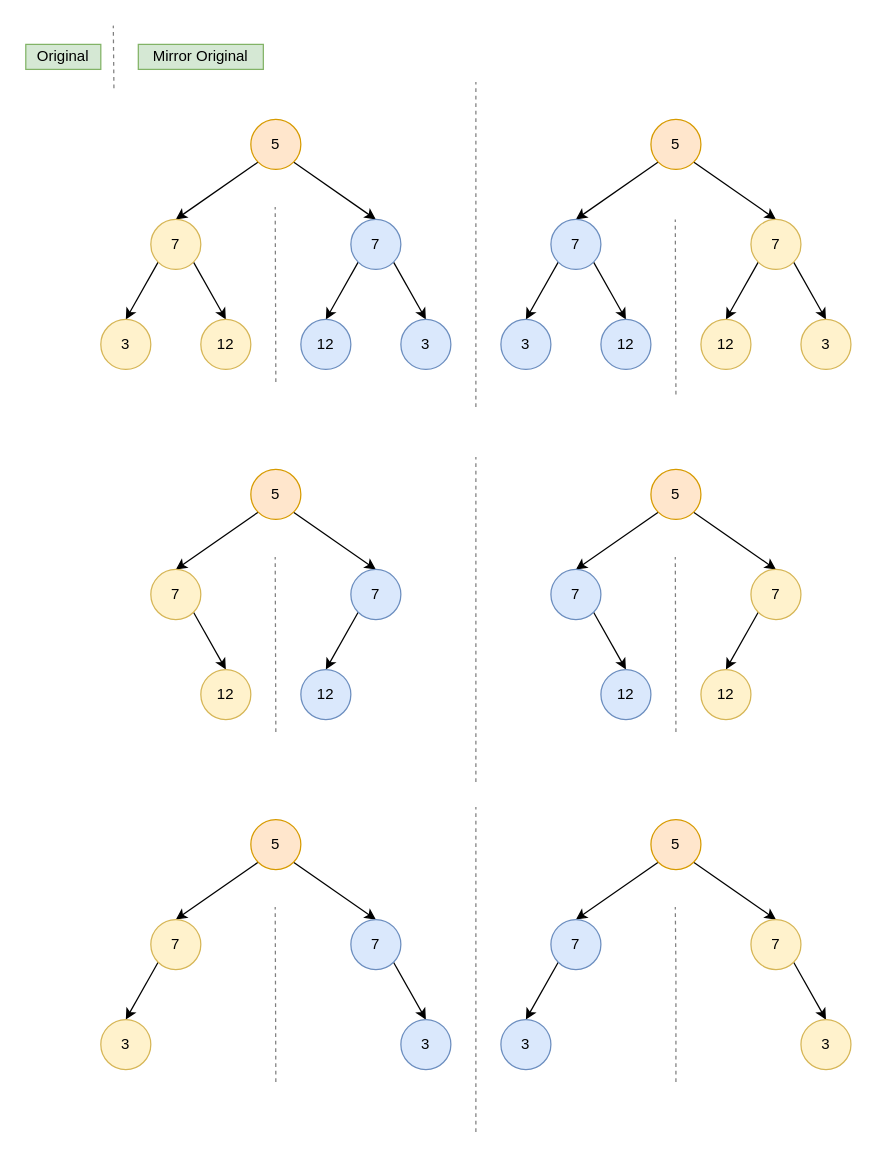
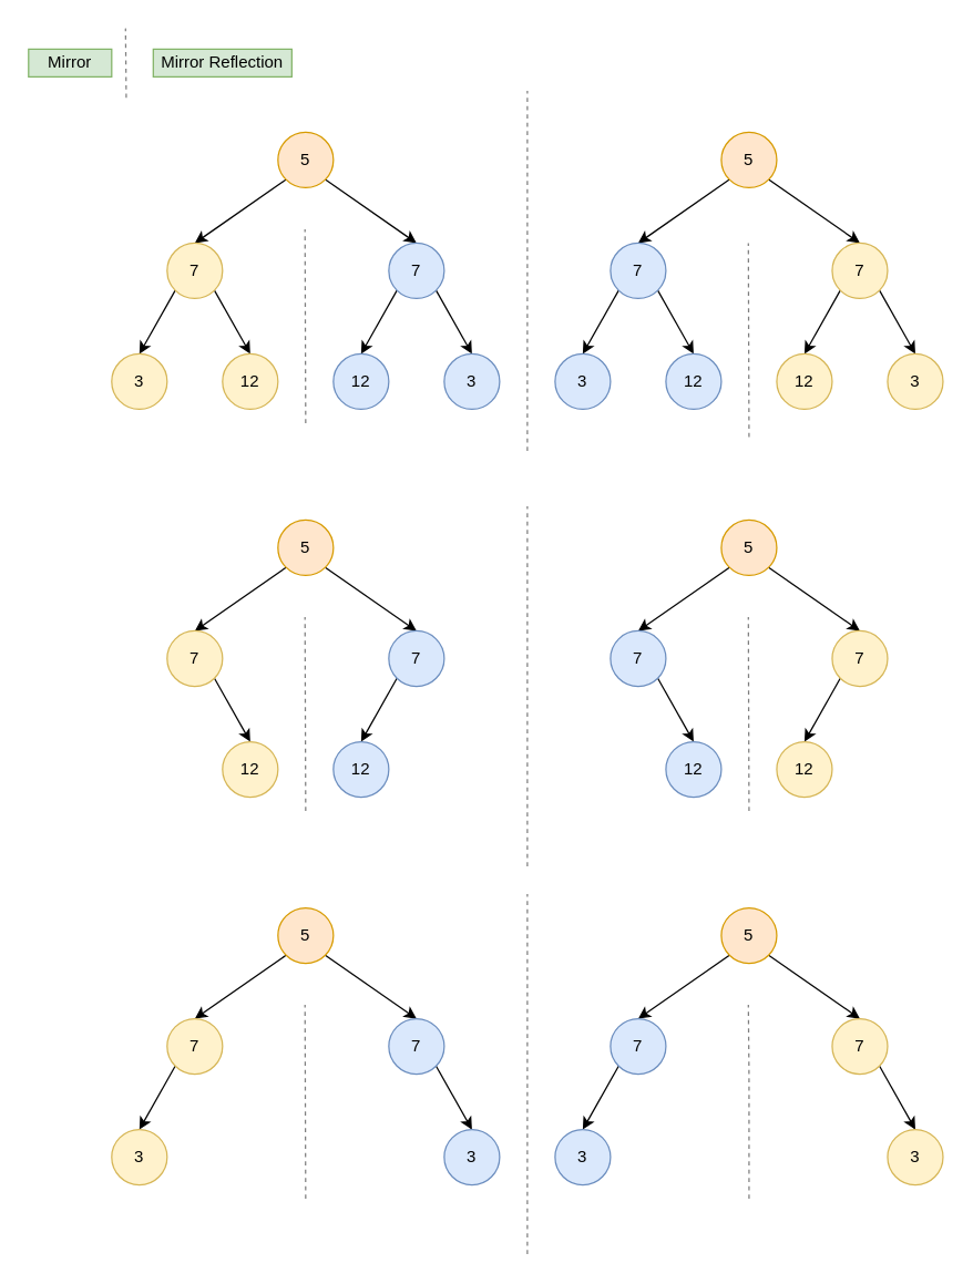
- <mxCell id="48" value="Original" style="text;html=1;strokeColor=#82b366;fillColor=#d5e8d4;align=center;verticalAlign=middle;whiteSpace=wrap;rounded=0;" vertex="1" parent="1"><mxGeometry x="20" y="35" width="60" height="20" as="geometry" /></mxCell>
+ <mxCell id="48" value="Mirror" style="text;html=1;strokeColor=#82b366;fillColor=#d5e8d4;align=center;verticalAlign=middle;whiteSpace=wrap;rounded=0;" vertex="1" parent="1"><mxGeometry x="20" y="35" width="60" height="20" as="geometry" /></mxCell>
- <mxCell id="49" value="Mirror Original" style="text;html=1;strokeColor=#82b366;fillColor=#d5e8d4;align=center;verticalAlign=middle;whiteSpace=wrap;rounded=0;" vertex="1" parent="1"><mxGeometry x="110" y="35" width="100" height="20" as="geometry" /></mxCell>
+ <mxCell id="49" value="Mirror Reflection" style="text;html=1;strokeColor=#82b366;fillColor=#d5e8d4;align=center;verticalAlign=middle;whiteSpace=wrap;rounded=0;" vertex="1" parent="1"><mxGeometry x="110" y="35" width="100" height="20" as="geometry" /></mxCell>
